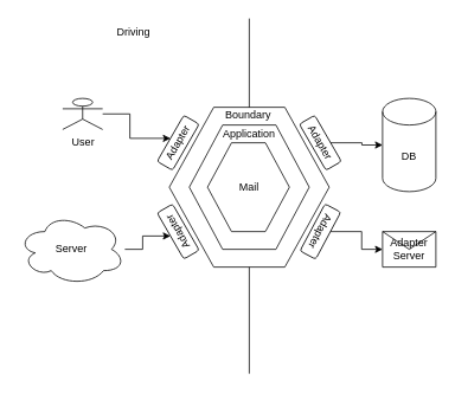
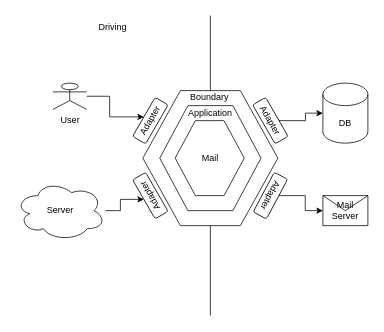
- <mxCell id="15" value="DB" style="shape=cylinder3;whiteSpace=wrap;html=1;boundedLbl=1;backgroundOutline=1;size=15;" vertex="1" parent="1"><mxGeometry x="430" y="110" width="60" height="105" as="geometry" /></mxCell>
+ <mxCell id="15" value="DB" style="shape=cylinder3;whiteSpace=wrap;html=1;boundedLbl=1;backgroundOutline=1;size=15;" vertex="1" parent="1"><mxGeometry x="430" y="110" width="60" height="80" as="geometry" /></mxCell>
- <mxCell id="16" value="Adapter Server" style="shape=message;html=1;whiteSpace=wrap;html=1;outlineConnect=0;" vertex="1" parent="1"><mxGeometry x="430" y="260" width="60" height="40" as="geometry" /></mxCell>
+ <mxCell id="16" value="Mail Server" style="shape=message;html=1;whiteSpace=wrap;html=1;outlineConnect=0;" vertex="1" parent="1"><mxGeometry x="430" y="260" width="60" height="40" as="geometry" /></mxCell>
